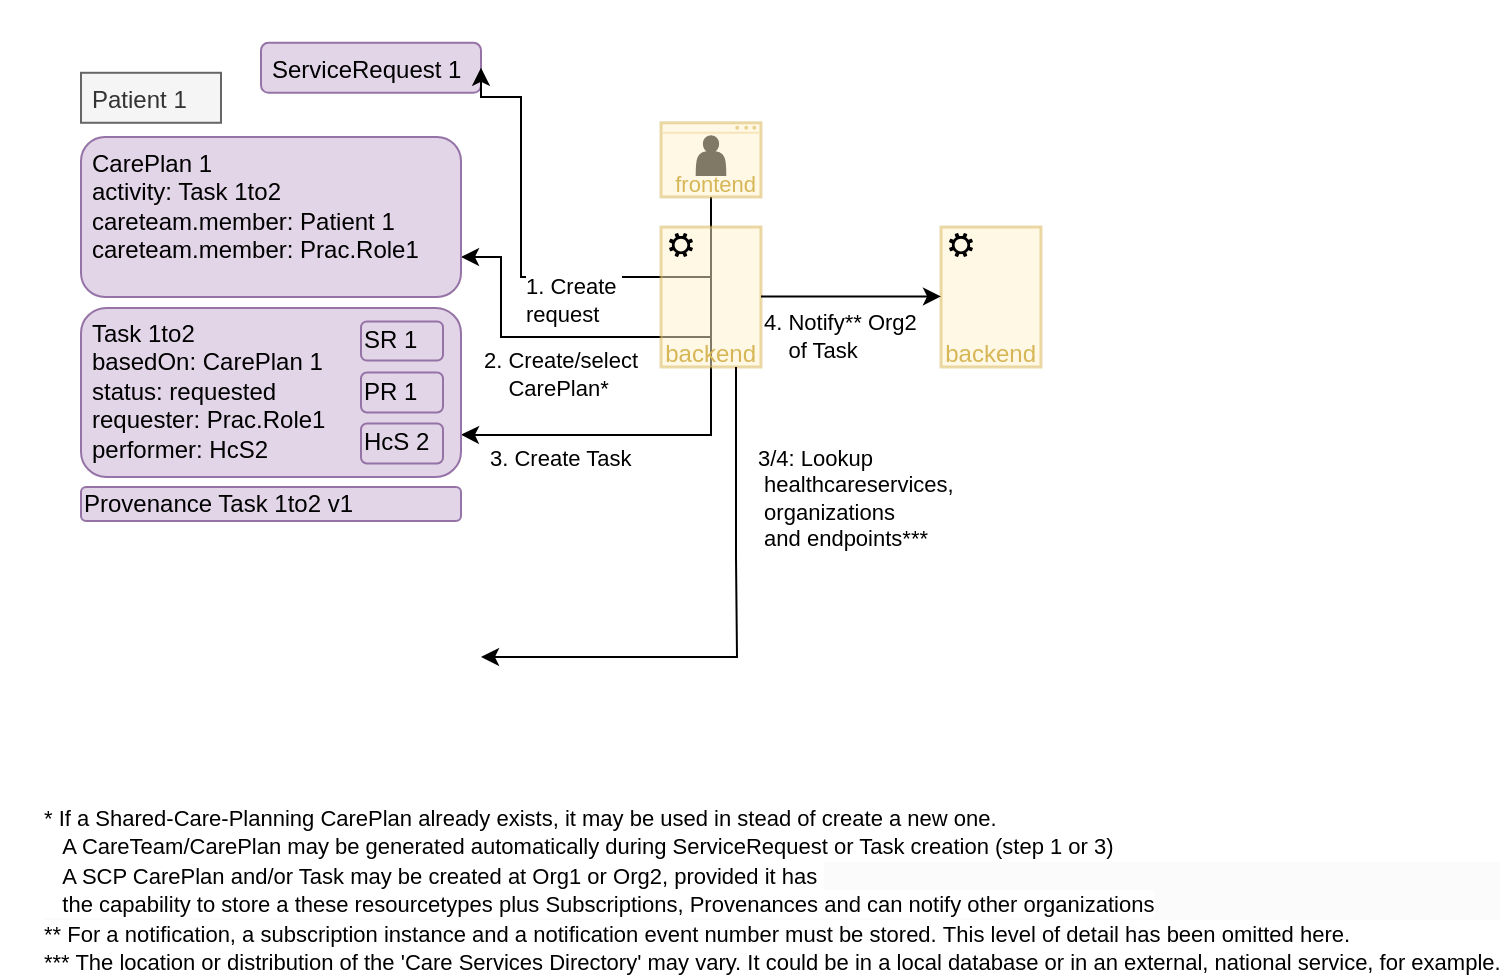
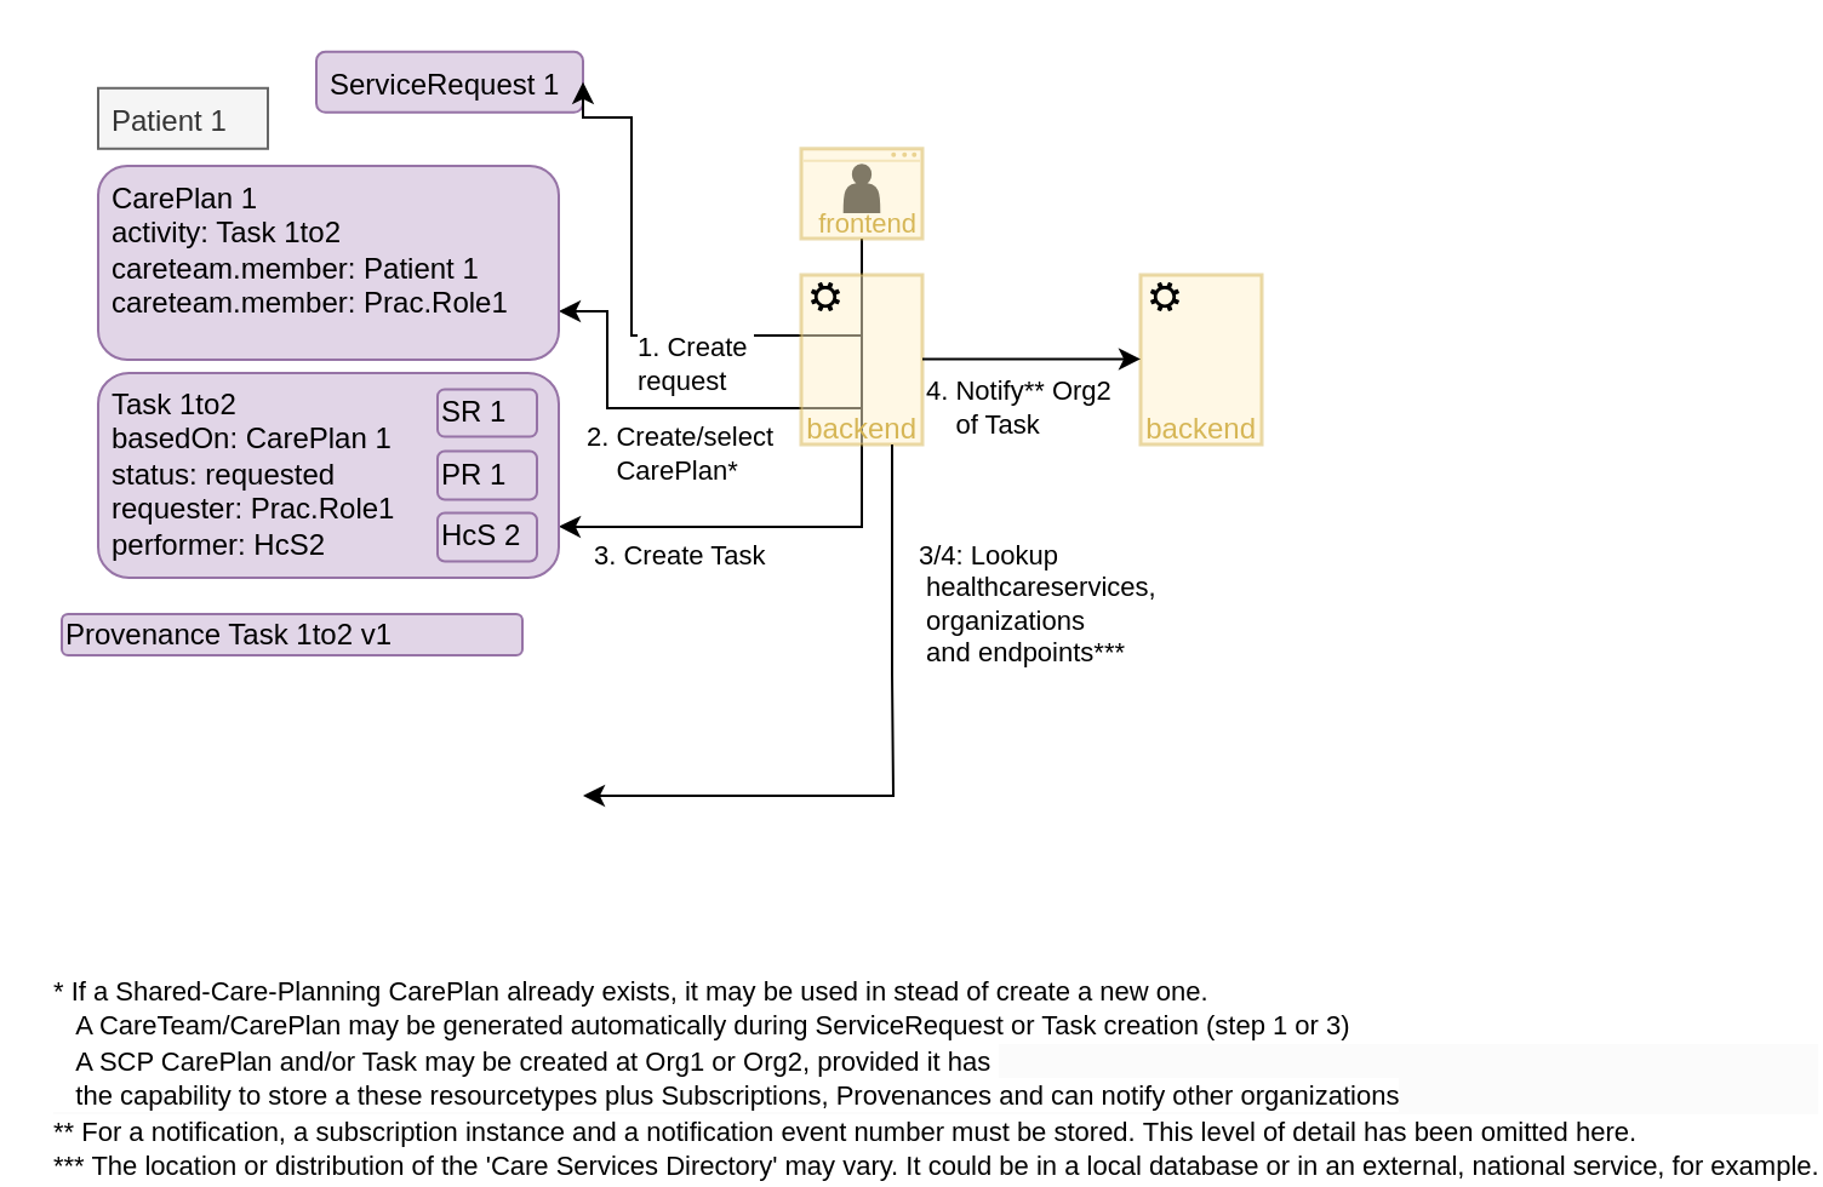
- <mxCell id="34" value="Provenance Task 1to2 v1" style="rounded=1;whiteSpace=wrap;html=1;align=left;verticalAlign=middle;spacingTop=0;spacing=2;spacingLeft=0;fontSize=12;fontStyle=0;strokeColor=#9673a6;fillColor=#e1d5e7;" parent="1" vertex="1"><mxGeometry x="40" y="243" width="190" height="17" as="geometry" /></mxCell>
+ <mxCell id="34" value="Provenance Task 1to2 v1" style="rounded=1;whiteSpace=wrap;html=1;align=left;verticalAlign=middle;spacingTop=0;spacing=2;spacingLeft=0;fontSize=12;fontStyle=0;strokeColor=#9673a6;fillColor=#e1d5e7;" parent="1" vertex="1"><mxGeometry x="25" y="253" width="190" height="17" as="geometry" /></mxCell>
